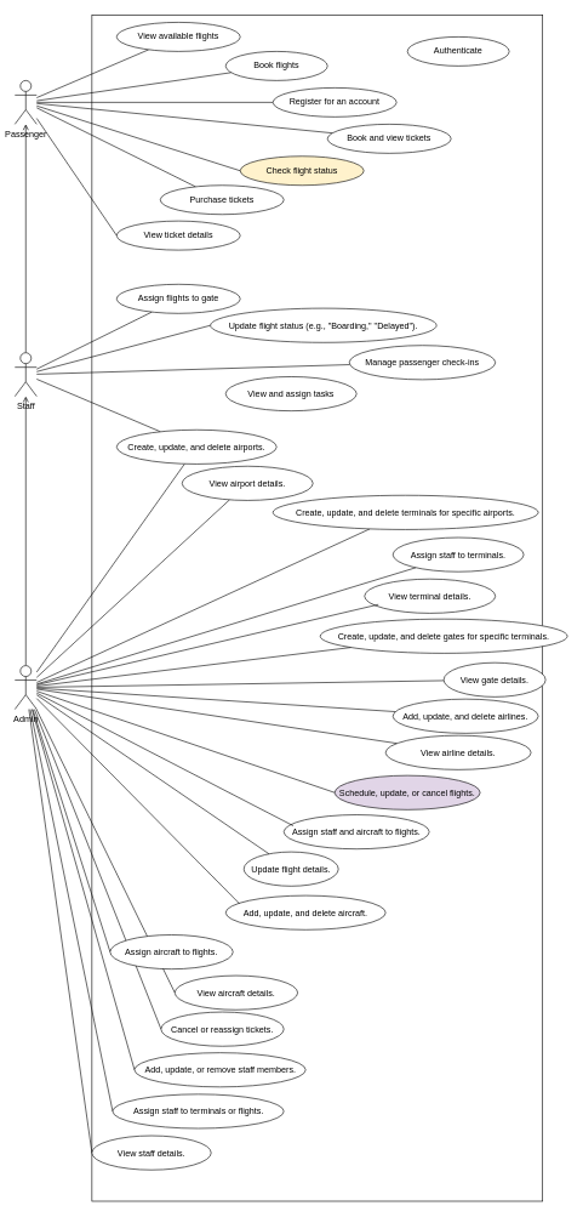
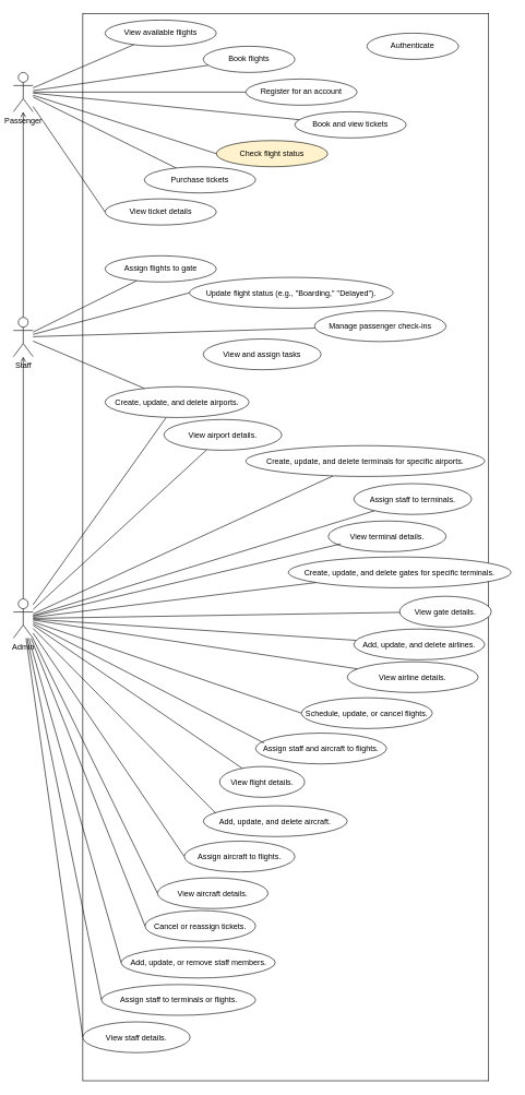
- <mxCell id="56" value="&lt;div&gt;Schedule, update, or cancel flights.&lt;/div&gt;" style="ellipse;whiteSpace=wrap;html=1;fillColor=#e1d5e7;" parent="1" vertex="1"><mxGeometry x="460" y="1065" width="200" height="47" as="geometry" /></mxCell>
+ <mxCell id="56" value="&lt;div&gt;Schedule, update, or cancel flights.&lt;/div&gt;" style="ellipse;whiteSpace=wrap;html=1;" parent="1" vertex="1"><mxGeometry x="460" y="1065" width="200" height="47" as="geometry" /></mxCell>
- <mxCell id="58" value="&lt;div&gt;Update flight details.&lt;/div&gt;" style="ellipse;whiteSpace=wrap;html=1;" parent="1" vertex="1"><mxGeometry x="335" y="1170" width="130" height="47" as="geometry" /></mxCell>
+ <mxCell id="58" value="&lt;div&gt;View flight details.&lt;/div&gt;" style="ellipse;whiteSpace=wrap;html=1;" parent="1" vertex="1"><mxGeometry x="335" y="1170" width="130" height="47" as="geometry" /></mxCell>
- <mxCell id="60" value="&lt;div&gt;Assign aircraft to flights.&lt;/div&gt;" style="ellipse;whiteSpace=wrap;html=1;" parent="1" vertex="1"><mxGeometry x="151" y="1284" width="169" height="47" as="geometry" /></mxCell>
+ <mxCell id="60" value="&lt;div&gt;Assign aircraft to flights.&lt;/div&gt;" style="ellipse;whiteSpace=wrap;html=1;" parent="1" vertex="1"><mxGeometry x="281" y="1284" width="169" height="47" as="geometry" /></mxCell>
